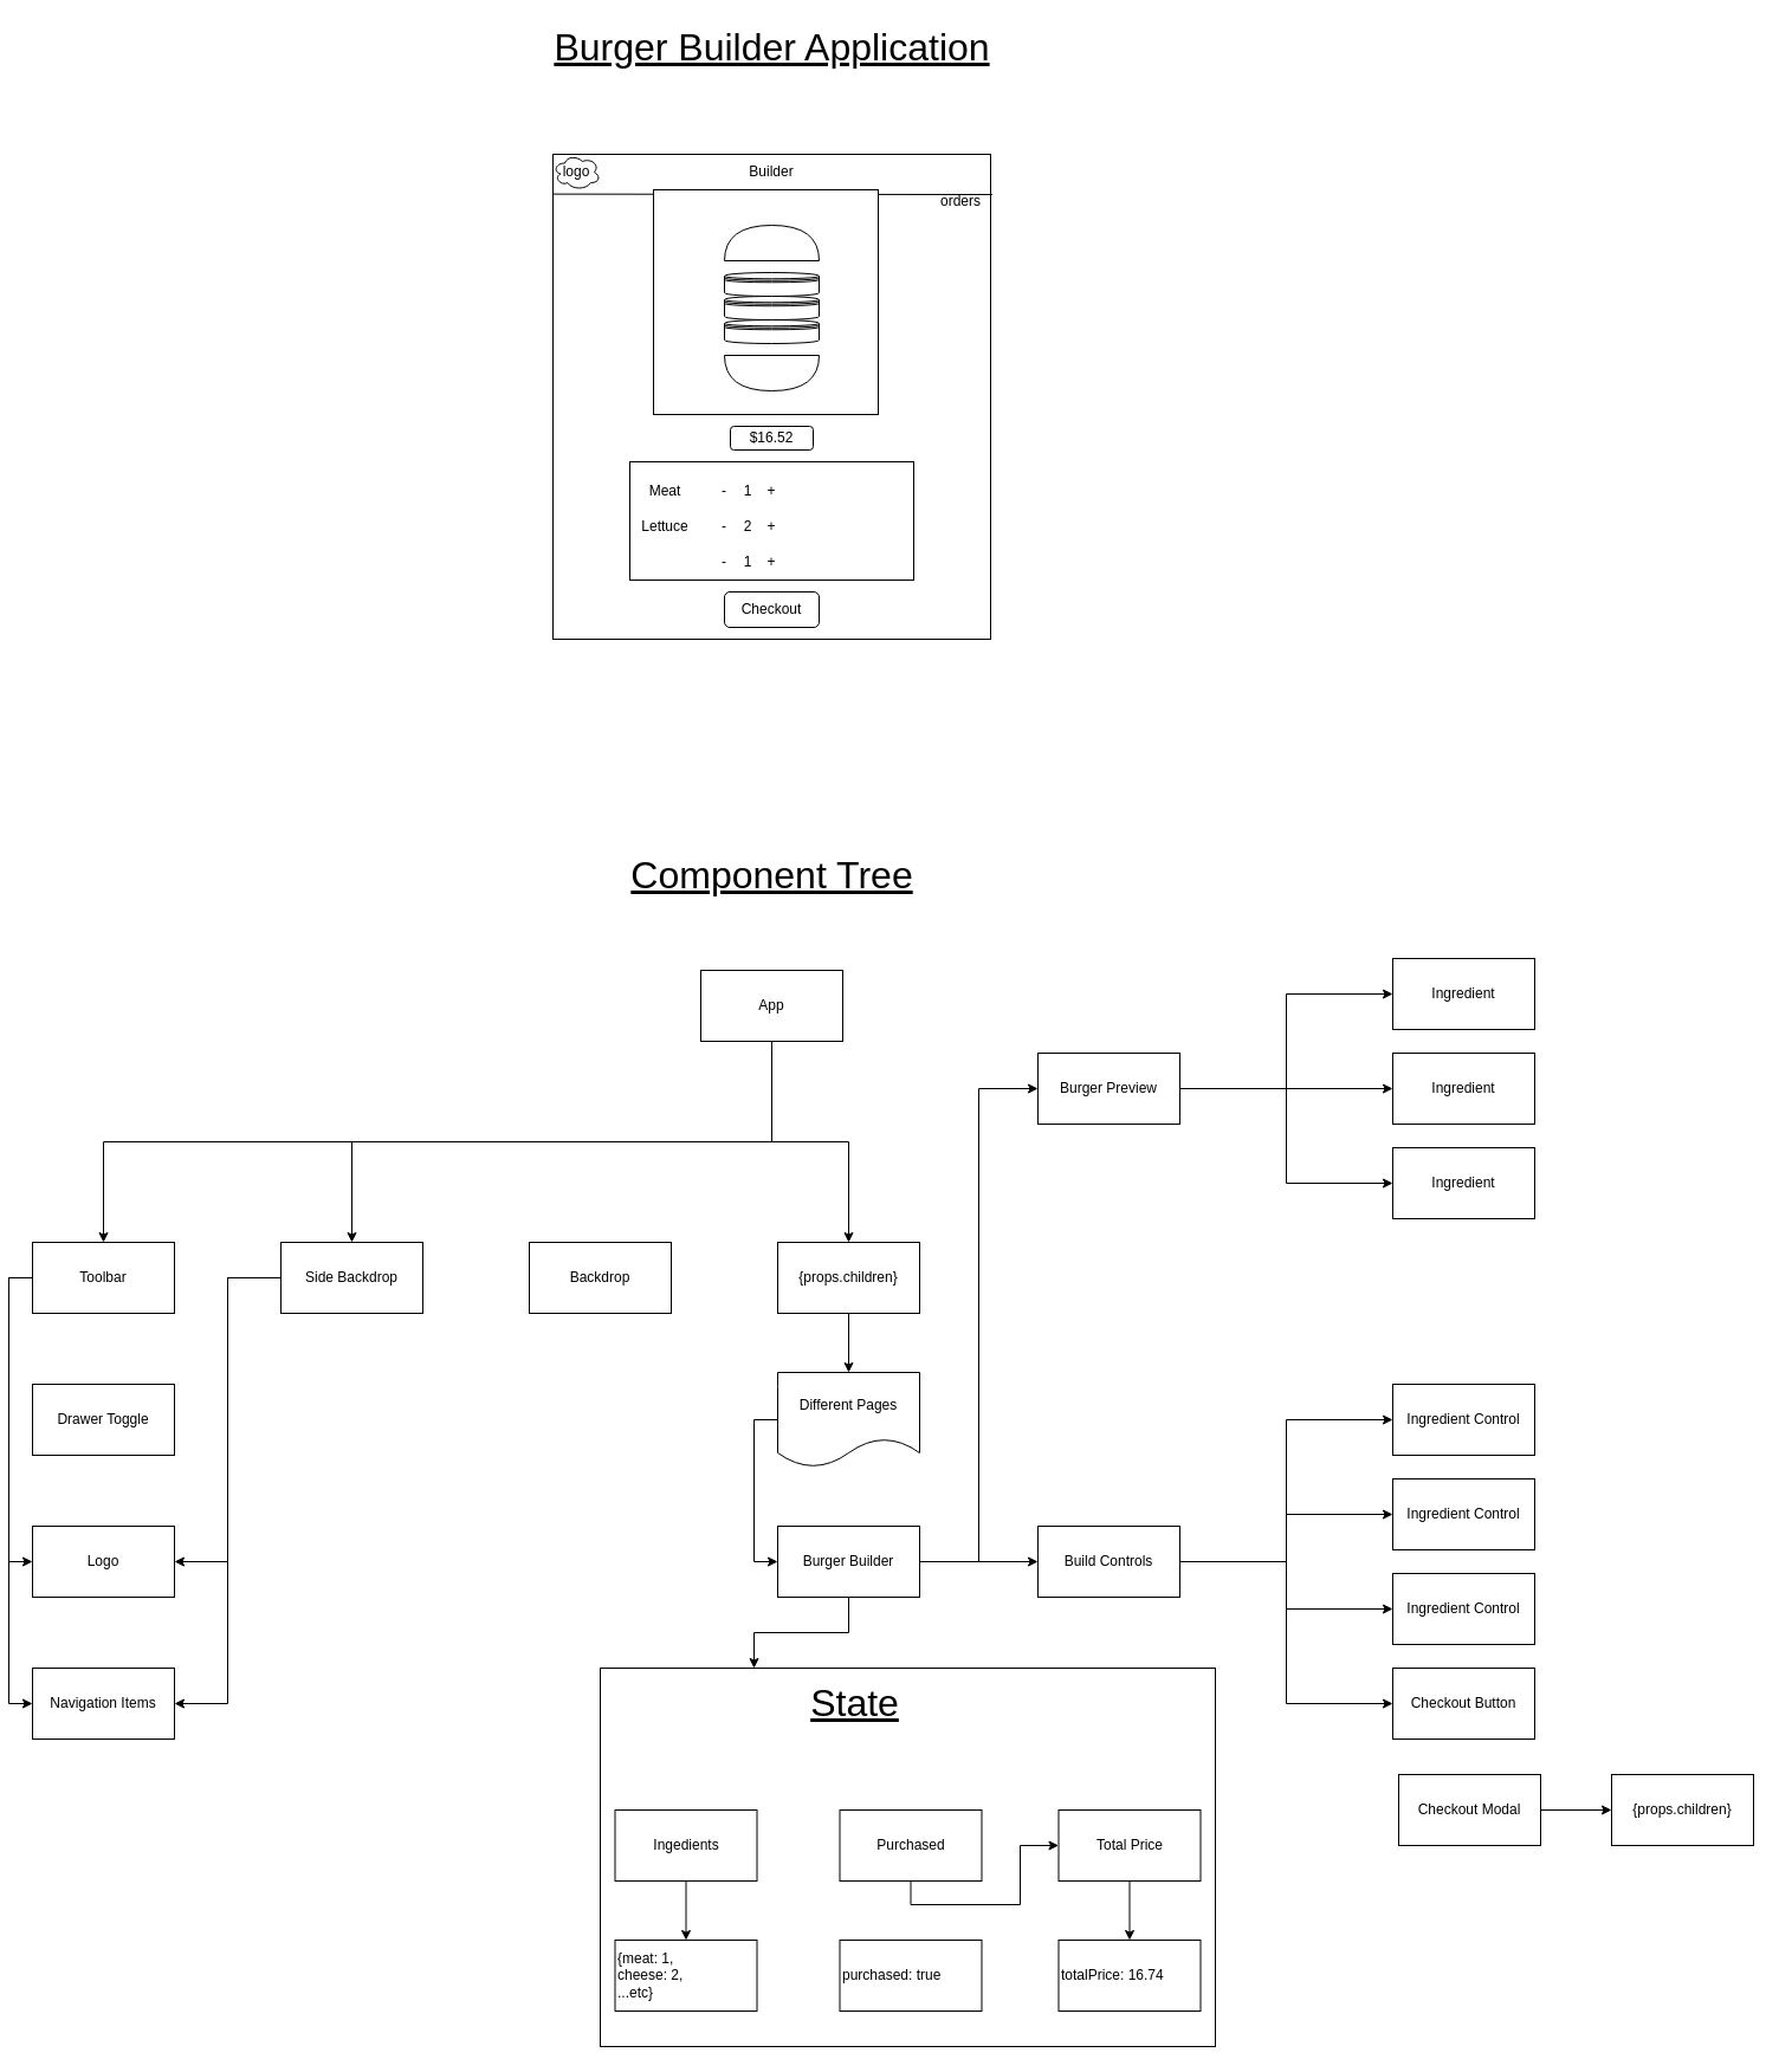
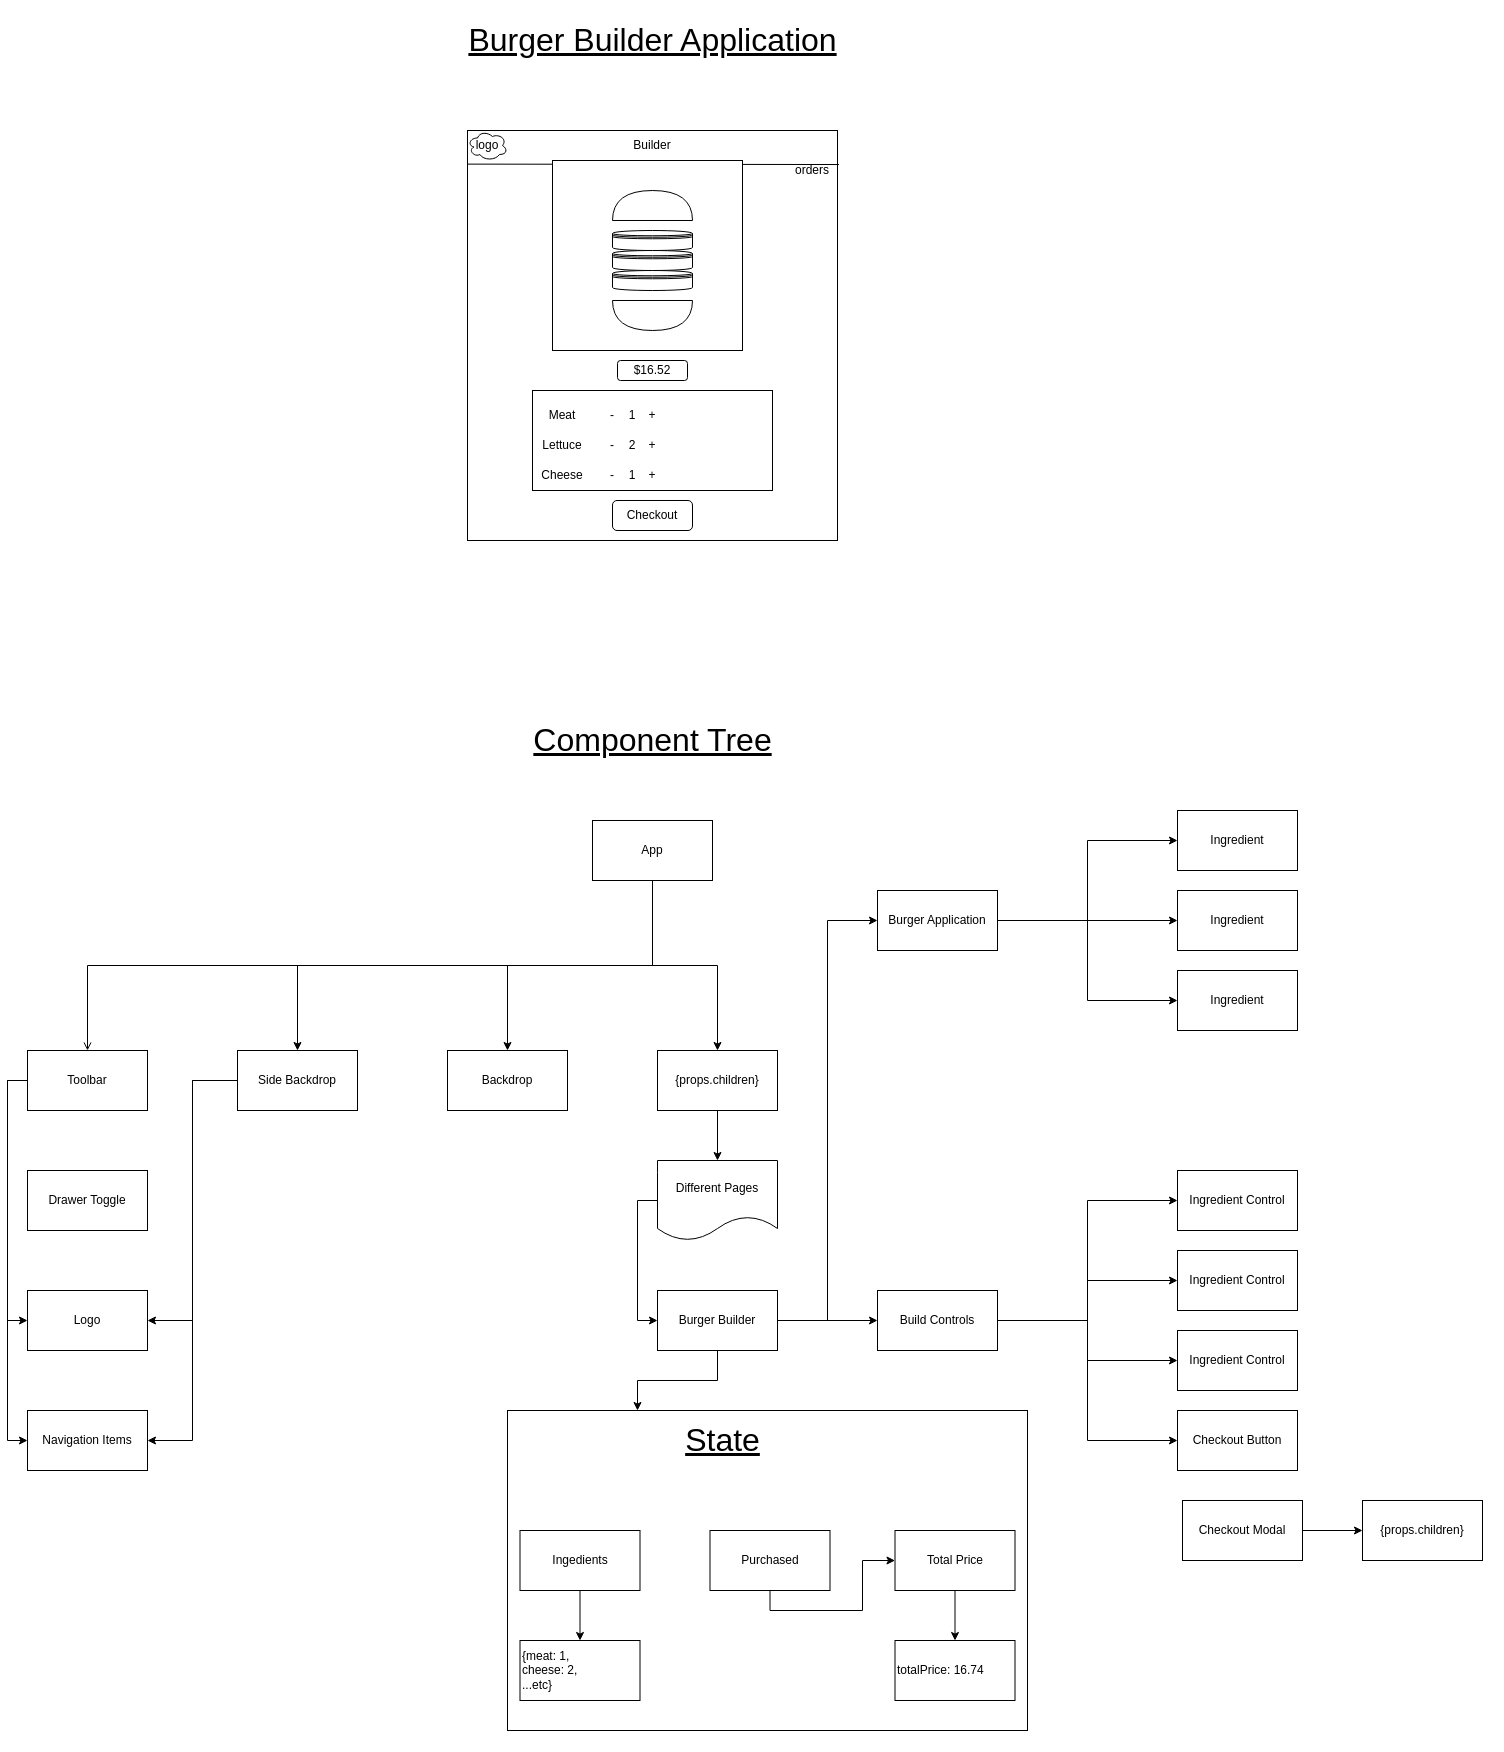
+ <mxCell id="18" value="Cheese" style="text;html=1;strokeColor=none;fillColor=none;align=center;verticalAlign=middle;whiteSpace=wrap;rounded=0;fontSize=12;" parent="1" vertex="1"><mxGeometry x="535" y="460" width="40" height="30" as="geometry" /></mxCell>
- <mxCell id="61" value="Burger Preview" style="rounded=0;whiteSpace=wrap;html=1;fontSize=12;" parent="1" vertex="1"><mxGeometry x="870" y="890" width="120" height="60" as="geometry" /></mxCell>
+ <mxCell id="61" value="Burger Application" style="rounded=0;whiteSpace=wrap;html=1;fontSize=12;" parent="1" vertex="1"><mxGeometry x="870" y="890" width="120" height="60" as="geometry" /></mxCell>
+ <mxCell id="32" style="edgeStyle=orthogonalEdgeStyle;rounded=0;orthogonalLoop=1;jettySize=auto;html=1;exitX=0.5;exitY=1;exitDx=0;exitDy=0;entryX=0.5;entryY=0;entryDx=0;entryDy=0;fontSize=12;" parent="1" source="34" target="41" edge="1"><mxGeometry relative="1" as="geometry" /></mxCell>
- <mxCell id="30" style="edgeStyle=orthogonalEdgeStyle;rounded=0;orthogonalLoop=1;jettySize=auto;html=1;exitX=0.5;exitY=1;exitDx=0;exitDy=0;entryX=0.5;entryY=0;entryDx=0;entryDy=0;fontSize=12;" parent="1" source="34" target="37" edge="1"><mxGeometry relative="1" as="geometry" /></mxCell>
+ <mxCell id="30" style="edgeStyle=orthogonalEdgeStyle;rounded=0;orthogonalLoop=1;jettySize=auto;html=1;exitX=0.5;exitY=1;exitDx=0;exitDy=0;entryX=0.5;entryY=0;entryDx=0;entryDy=0;fontSize=12;endArrow=open;" parent="1" source="34" target="37" edge="1"><mxGeometry relative="1" as="geometry" /></mxCell>
- <mxCell id="79" value="purchased: true&amp;nbsp;" style="rounded=0;whiteSpace=wrap;html=1;fontSize=12;align=left;" parent="1" vertex="1"><mxGeometry x="702.5" y="1640" width="120" height="60" as="geometry" /></mxCell>
